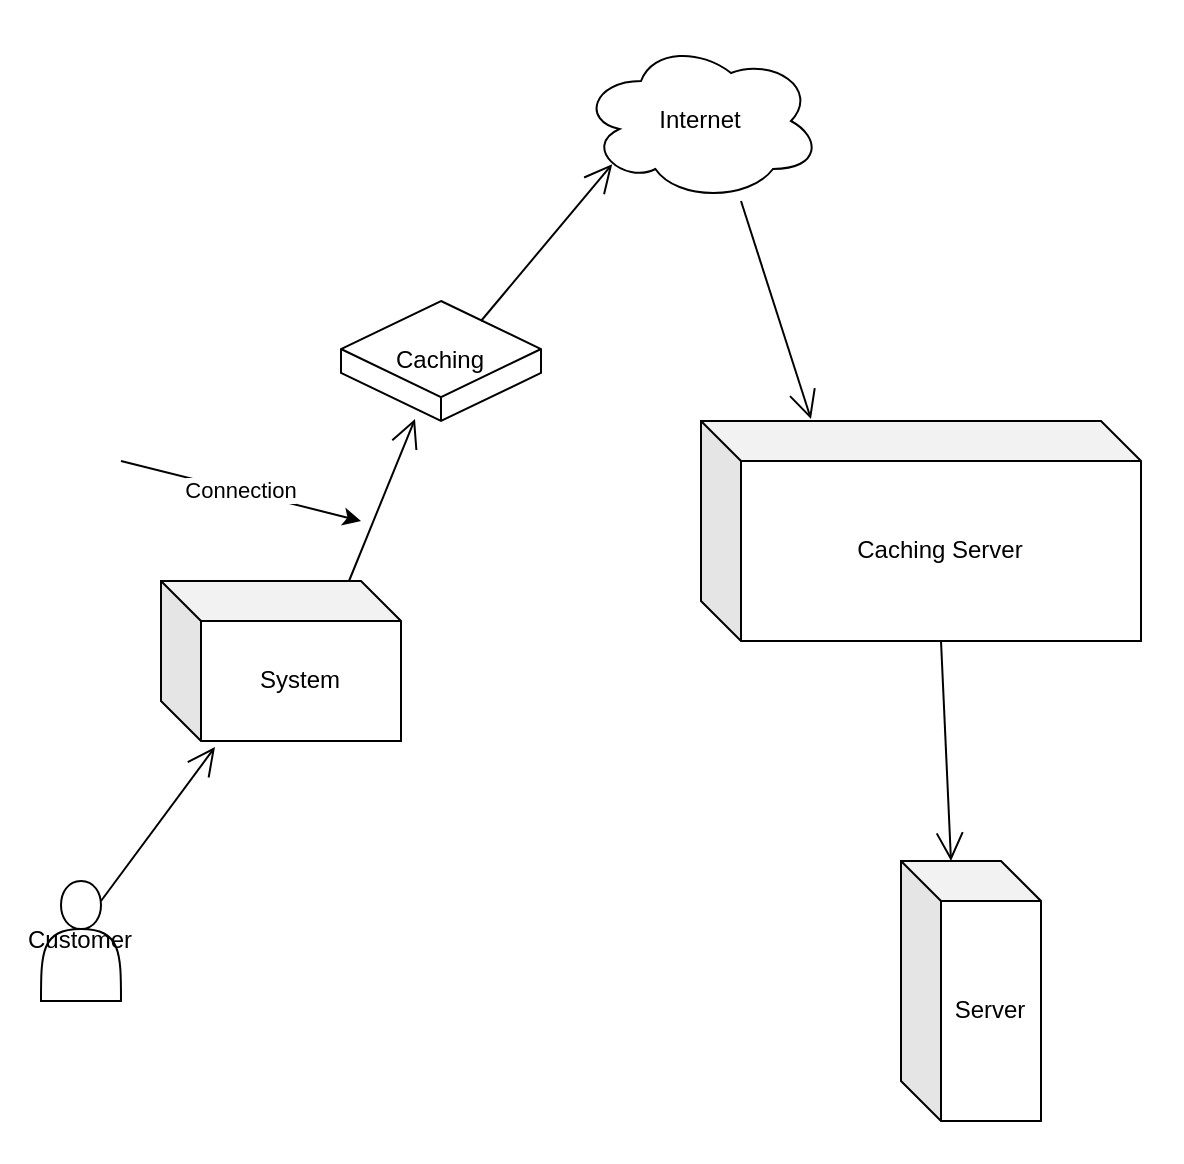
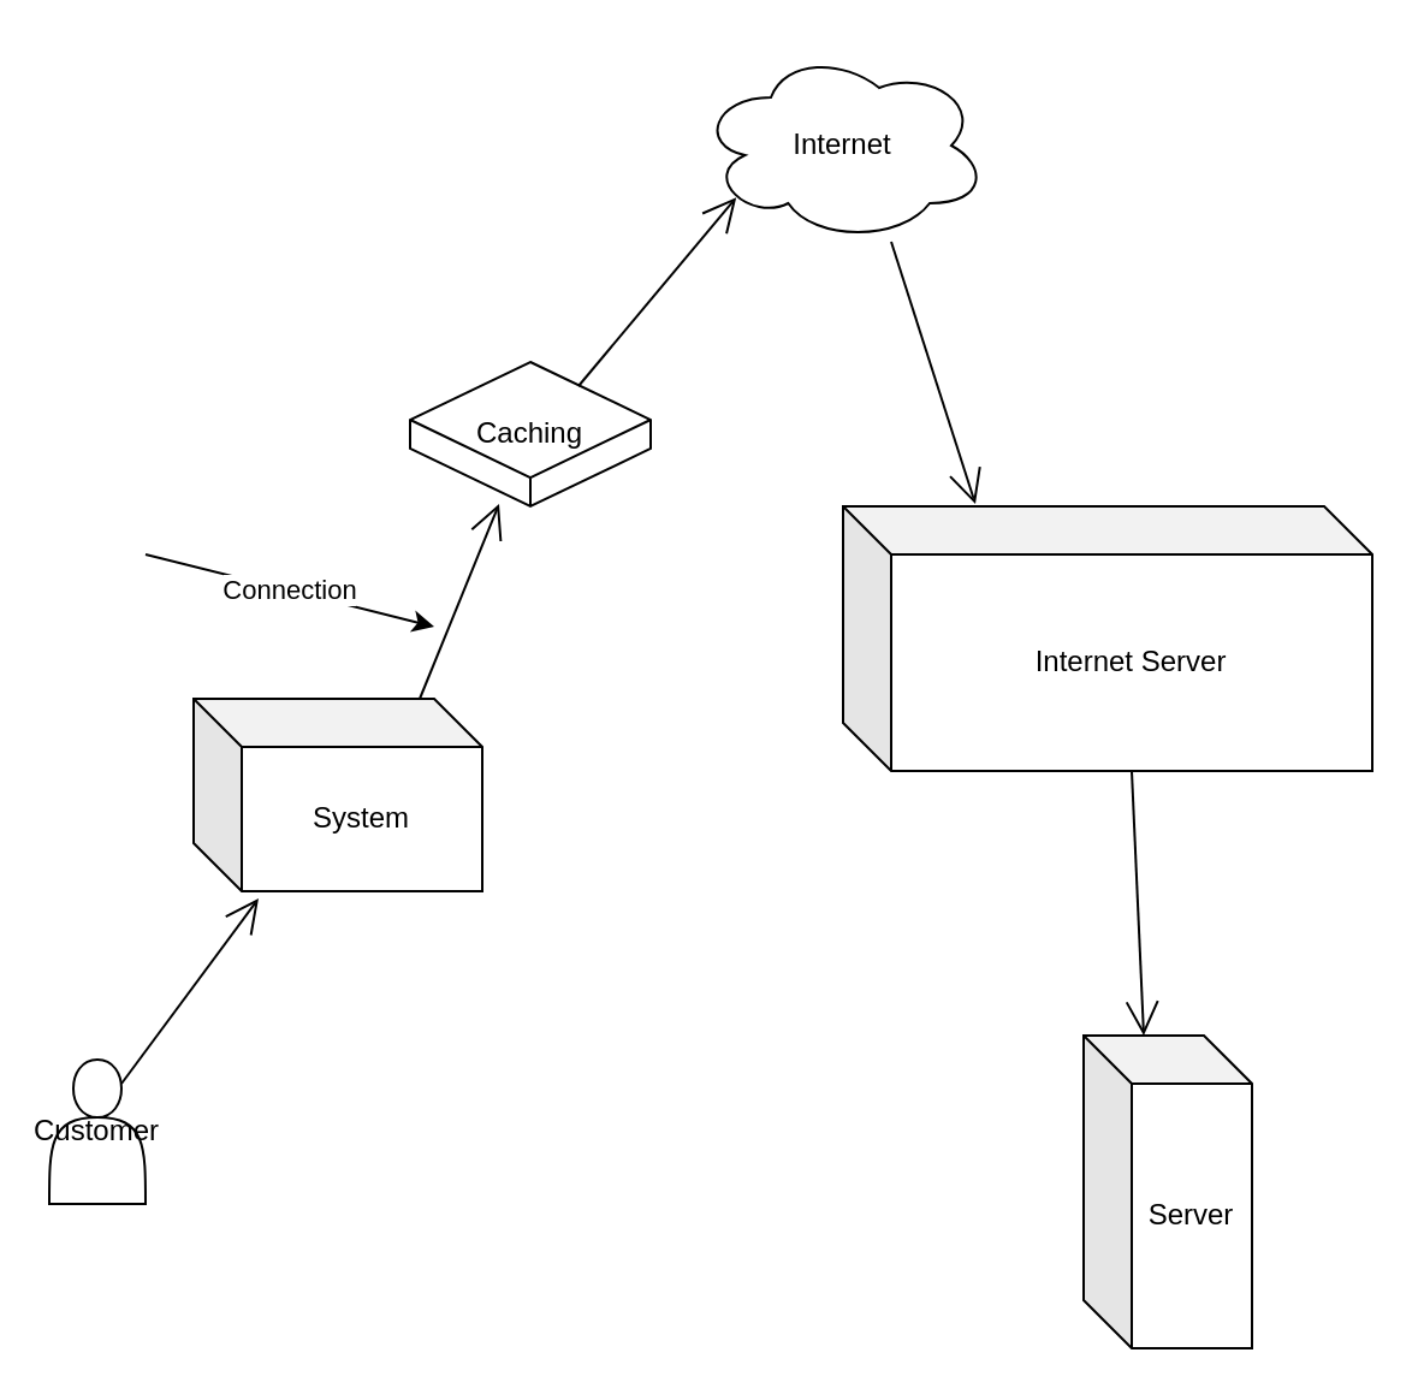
- <mxCell id="7" value="Caching Server" style="shape=cube;whiteSpace=wrap;html=1;boundedLbl=1;backgroundOutline=1;darkOpacity=0.05;darkOpacity2=0.1;" vertex="1" parent="1"><mxGeometry x="350" y="210" width="220" height="110" as="geometry" /></mxCell>
+ <mxCell id="7" value="Internet Server" style="shape=cube;whiteSpace=wrap;html=1;boundedLbl=1;backgroundOutline=1;darkOpacity=0.05;darkOpacity2=0.1;" vertex="1" parent="1"><mxGeometry x="350" y="210" width="220" height="110" as="geometry" /></mxCell>
